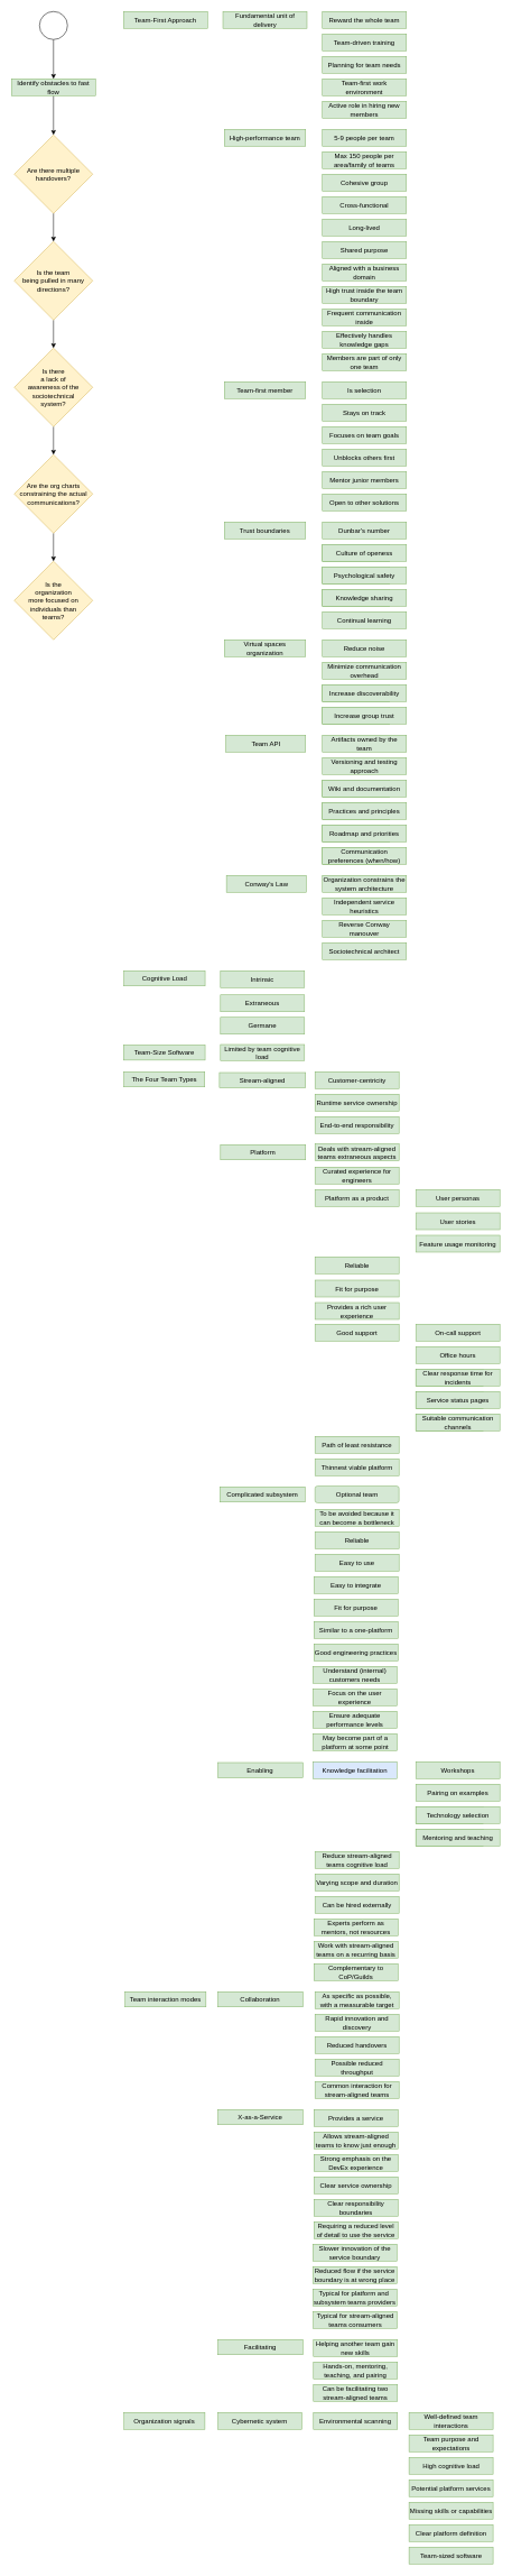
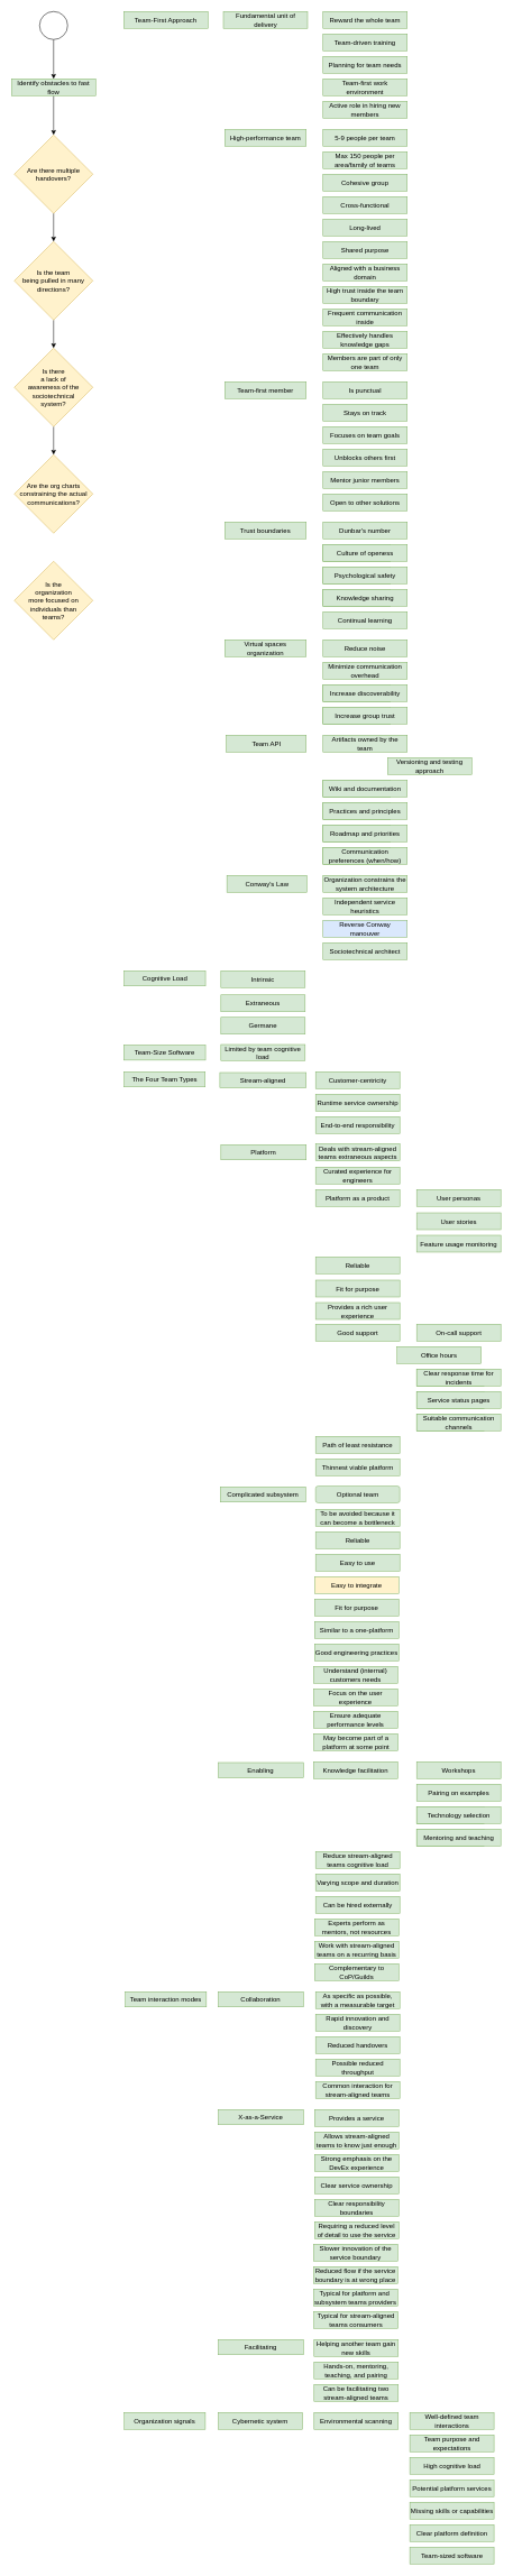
- <mxCell id="34" value="Is selection" style="rounded=0;whiteSpace=wrap;html=1;fillColor=#d5e8d4;strokeColor=#82b366;" vertex="1" parent="1"><mxGeometry x="575" y="680" width="150" height="30" as="geometry" /></mxCell>
+ <mxCell id="34" value="Is punctual" style="rounded=0;whiteSpace=wrap;html=1;fillColor=#d5e8d4;strokeColor=#82b366;" vertex="1" parent="1"><mxGeometry x="575" y="680" width="150" height="30" as="geometry" /></mxCell>
- <mxCell id="7" style="edgeStyle=orthogonalEdgeStyle;rounded=0;orthogonalLoop=1;jettySize=auto;html=1;exitX=0.5;exitY=1;exitDx=0;exitDy=0;entryX=0.5;entryY=0;entryDx=0;entryDy=0;" edge="1" parent="1" source="8" target="40"><mxGeometry relative="1" as="geometry" /></mxCell>
- <mxCell id="62" value="Versioning and testing approach" style="rounded=0;whiteSpace=wrap;html=1;fillColor=#d5e8d4;strokeColor=#82b366;" vertex="1" parent="1"><mxGeometry x="575" y="1350" width="150" height="30" as="geometry" /></mxCell>
+ <mxCell id="62" value="Versioning and testing approach" style="rounded=0;whiteSpace=wrap;html=1;fillColor=#d5e8d4;strokeColor=#82b366;" vertex="1" parent="1"><mxGeometry x="690" y="1350" width="150" height="30" as="geometry" /></mxCell>
- <mxCell id="74" value="Reverse Conway manouver" style="rounded=0;whiteSpace=wrap;html=1;fillColor=#d5e8d4;strokeColor=#82b366;" vertex="1" parent="1"><mxGeometry x="575" y="1640" width="150" height="30" as="geometry" /></mxCell>
+ <mxCell id="74" value="Reverse Conway manouver" style="rounded=0;whiteSpace=wrap;html=1;fillColor=#dae8fc;strokeColor=#82b366;" vertex="1" parent="1"><mxGeometry x="575" y="1640" width="150" height="30" as="geometry" /></mxCell>
- <mxCell id="98" value="Office hours" style="rounded=0;whiteSpace=wrap;html=1;fillColor=#d5e8d4;strokeColor=#82b366;" vertex="1" parent="1"><mxGeometry x="741.88" y="2400" width="150" height="30" as="geometry" /></mxCell>
+ <mxCell id="98" value="Office hours" style="rounded=0;whiteSpace=wrap;html=1;fillColor=#d5e8d4;strokeColor=#82b366;" vertex="1" parent="1"><mxGeometry x="706.88" y="2400" width="150" height="30" as="geometry" /></mxCell>
- <mxCell id="110" value="Easy to integrate" style="rounded=0;whiteSpace=wrap;html=1;fillColor=#d5e8d4;strokeColor=#82b366;" vertex="1" parent="1"><mxGeometry x="560" y="2810" width="150" height="30" as="geometry" /></mxCell>
+ <mxCell id="110" value="Easy to integrate" style="rounded=0;whiteSpace=wrap;html=1;fillColor=#fff2cc;strokeColor=#82b366;" vertex="1" parent="1"><mxGeometry x="560" y="2810" width="150" height="30" as="geometry" /></mxCell>
- <mxCell id="118" value="Knowledge facilitation" style="rounded=0;whiteSpace=wrap;html=1;fillColor=#dae8fc;strokeColor=#82b366;" vertex="1" parent="1"><mxGeometry x="558.12" y="3140" width="150" height="30" as="geometry" /></mxCell>
+ <mxCell id="118" value="Knowledge facilitation" style="rounded=0;whiteSpace=wrap;html=1;fillColor=#d5e8d4;strokeColor=#82b366;" vertex="1" parent="1"><mxGeometry x="558.12" y="3140" width="150" height="30" as="geometry" /></mxCell>
